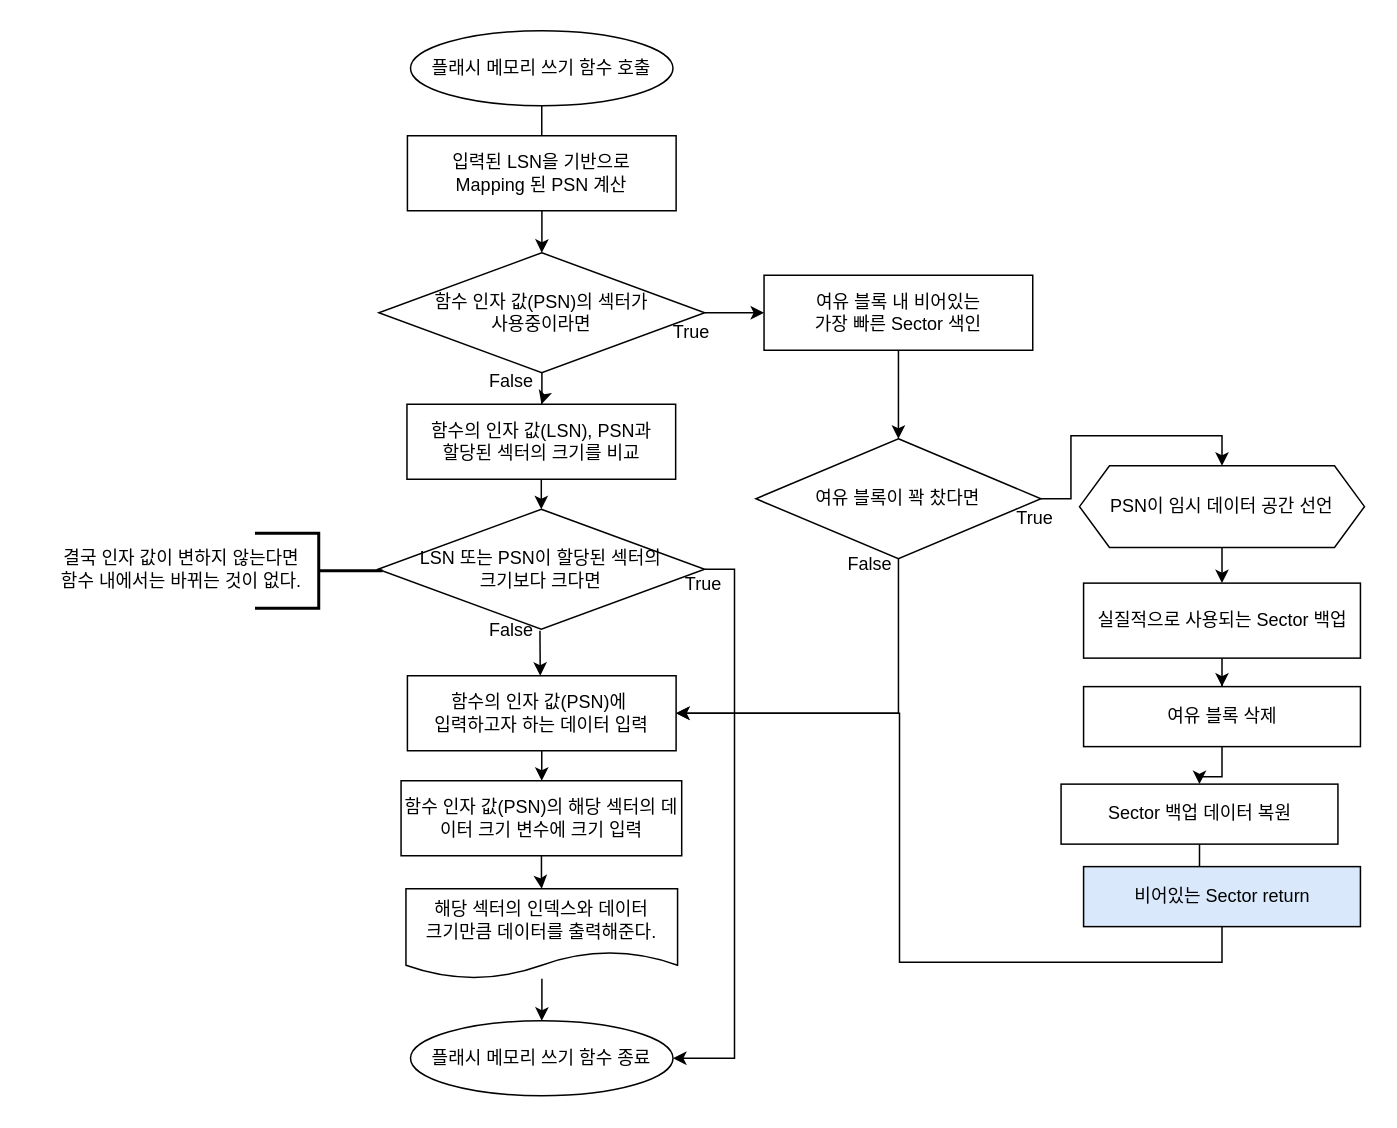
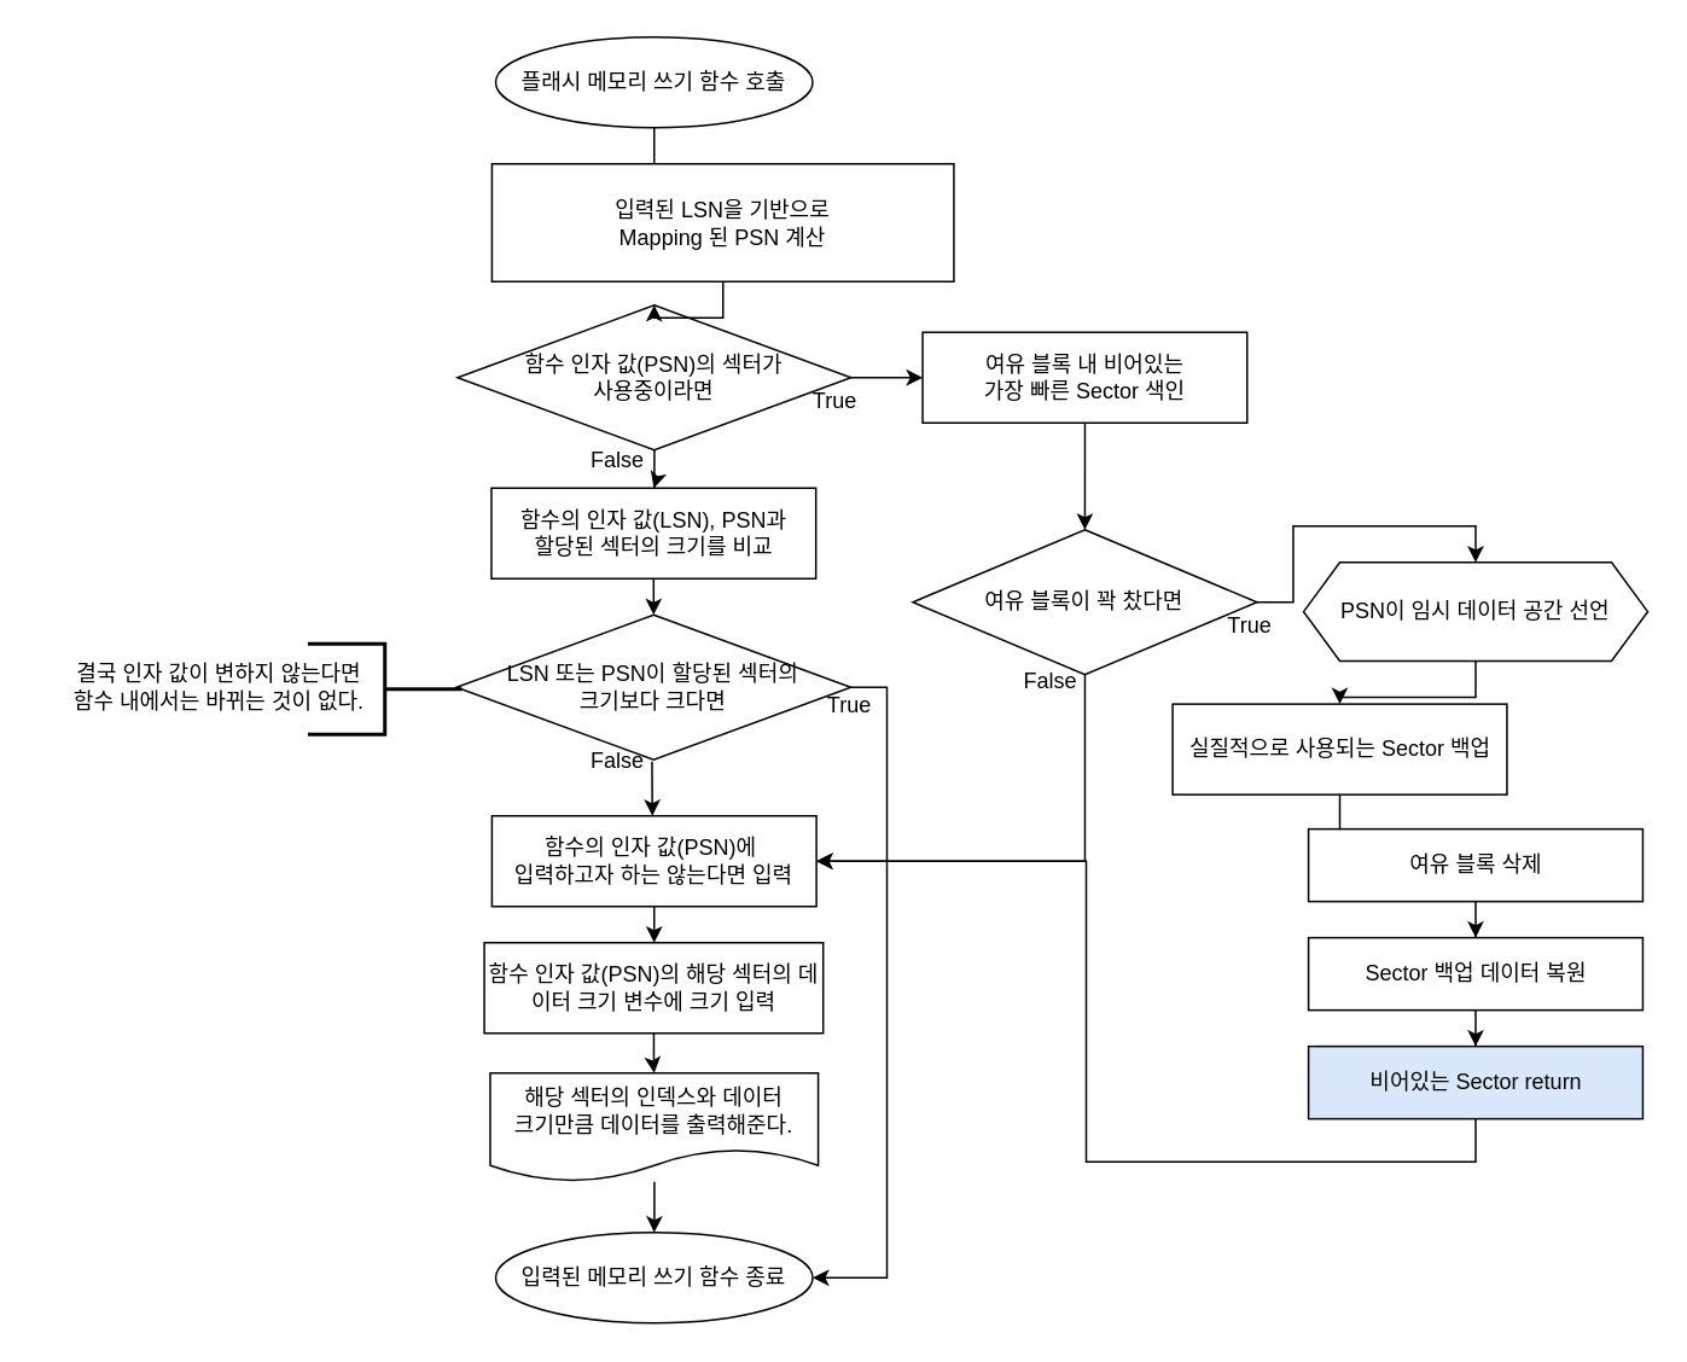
- <mxCell id="47" value="입력된 LSN을 기반으로 &lt;br&gt;Mapping 된 PSN 계산" style="rounded=0;whiteSpace=wrap;html=1;" vertex="1" parent="1"><mxGeometry x="270.95" y="90" width="179.13" height="50" as="geometry" /></mxCell>
+ <mxCell id="47" value="입력된 LSN을 기반으로 &lt;br&gt;Mapping 된 PSN 계산" style="rounded=0;whiteSpace=wrap;html=1;" vertex="1" parent="1"><mxGeometry x="270.95" y="90" width="255" height="65" as="geometry" /></mxCell>
- <mxCell id="39" value="실질적으로 사용되는 Sector 백업" style="rounded=0;whiteSpace=wrap;html=1;" parent="1" vertex="1"><mxGeometry x="721.72" y="388.25" width="184.57" height="50" as="geometry" /></mxCell>
+ <mxCell id="39" value="실질적으로 사용되는 Sector 백업" style="rounded=0;whiteSpace=wrap;html=1;" parent="1" vertex="1"><mxGeometry x="646.72" y="388.25" width="184.57" height="50" as="geometry" /></mxCell>
- <mxCell id="24" value="함수의 인자 값(PSN)에&amp;nbsp;&lt;br&gt;입력하고자 하는 데이터 입력" style="rounded=0;whiteSpace=wrap;html=1;" parent="1" vertex="1"><mxGeometry x="270.94" y="450" width="179.13" height="50" as="geometry" /></mxCell>
+ <mxCell id="24" value="함수의 인자 값(PSN)에&amp;nbsp;&lt;br&gt;입력하고자 하는 않는다면 입력" style="rounded=0;whiteSpace=wrap;html=1;" parent="1" vertex="1"><mxGeometry x="270.94" y="450" width="179.13" height="50" as="geometry" /></mxCell>
- <mxCell id="43" value="Sector 백업 데이터 복원" style="rounded=0;whiteSpace=wrap;html=1;" parent="1" vertex="1"><mxGeometry x="706.72" y="522.25" width="184.57" height="40" as="geometry" /></mxCell>
+ <mxCell id="43" value="Sector 백업 데이터 복원" style="rounded=0;whiteSpace=wrap;html=1;" parent="1" vertex="1"><mxGeometry x="721.72" y="517.25" width="184.57" height="40" as="geometry" /></mxCell>
- <mxCell id="16" value="플래시 메모리 쓰기 함수 종료" style="ellipse;whiteSpace=wrap;html=1;" parent="1" vertex="1"><mxGeometry x="273.01" y="680" width="175" height="50" as="geometry" /></mxCell>
+ <mxCell id="16" value="입력된 메모리 쓰기 함수 종료" style="ellipse;whiteSpace=wrap;html=1;" parent="1" vertex="1"><mxGeometry x="273.01" y="680" width="175" height="50" as="geometry" /></mxCell>
